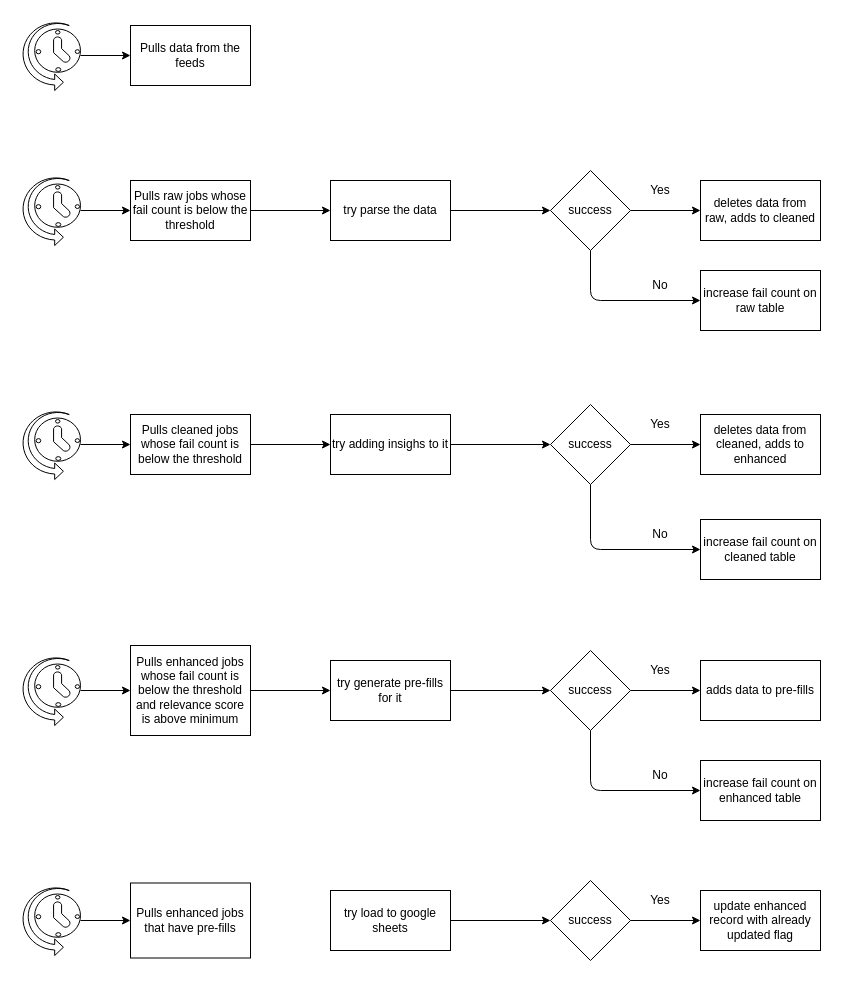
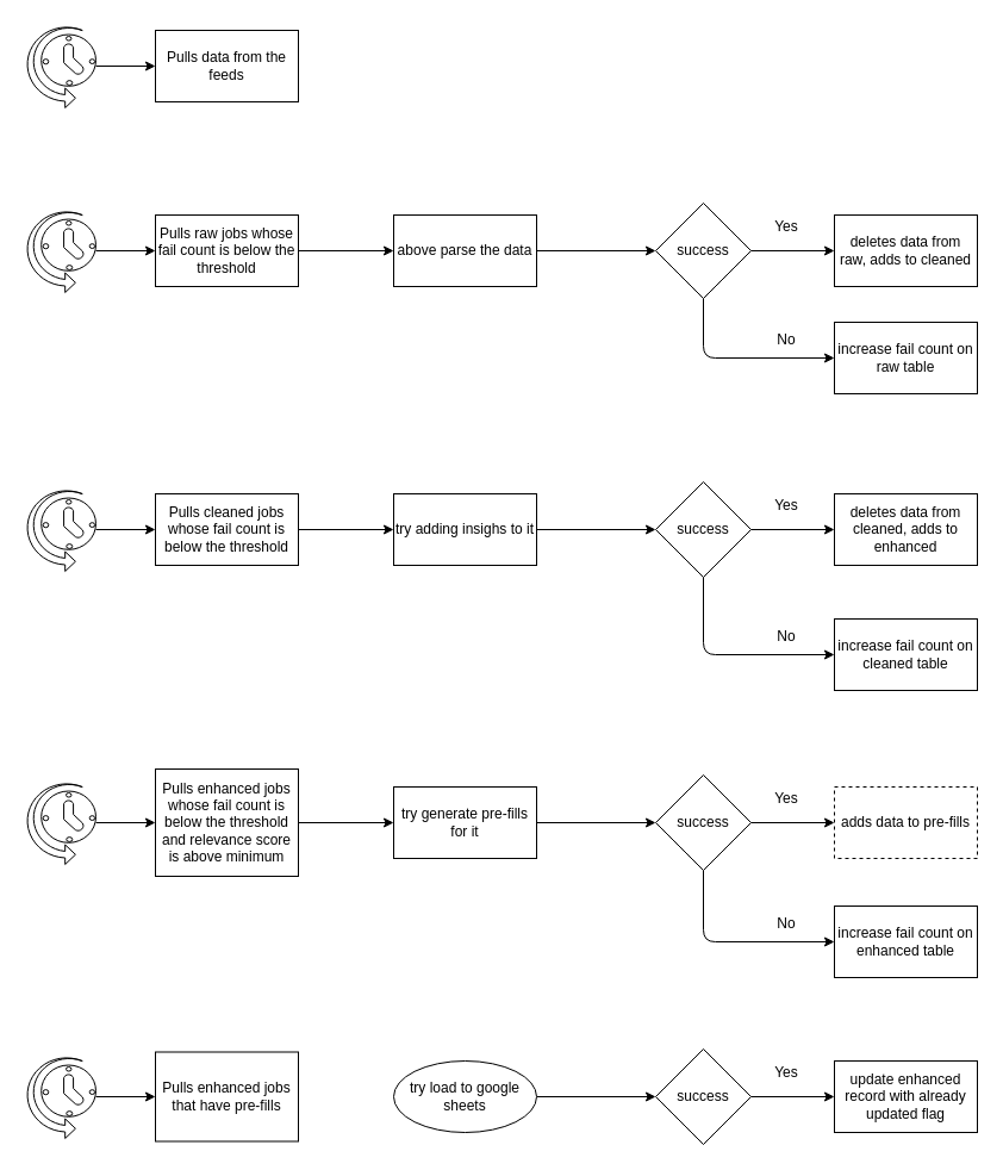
- <mxCell id="10" value="try parse the data" style="whiteSpace=wrap;html=1;verticalAlign=middle;" parent="1" vertex="1"><mxGeometry x="330" y="180" width="120" height="60" as="geometry" /></mxCell>
+ <mxCell id="10" value="above parse the data" style="whiteSpace=wrap;html=1;verticalAlign=middle;" parent="1" vertex="1"><mxGeometry x="330" y="180" width="120" height="60" as="geometry" /></mxCell>
- <mxCell id="35" value="adds data to pre-fills" style="whiteSpace=wrap;html=1;" parent="1" vertex="1"><mxGeometry x="700" y="660" width="120" height="60" as="geometry" /></mxCell>
+ <mxCell id="35" value="adds data to pre-fills" style="whiteSpace=wrap;html=1;dashed=1;" parent="1" vertex="1"><mxGeometry x="700" y="660" width="120" height="60" as="geometry" /></mxCell>
- <mxCell id="53" value="try load to google sheets" style="whiteSpace=wrap;html=1;" vertex="1" parent="1"><mxGeometry x="330" y="890" width="120" height="60" as="geometry" /></mxCell>
+ <mxCell id="53" value="try load to google sheets" style="ellipse;whiteSpace=wrap;html=1;" vertex="1" parent="1"><mxGeometry x="330" y="890" width="120" height="60" as="geometry" /></mxCell>
